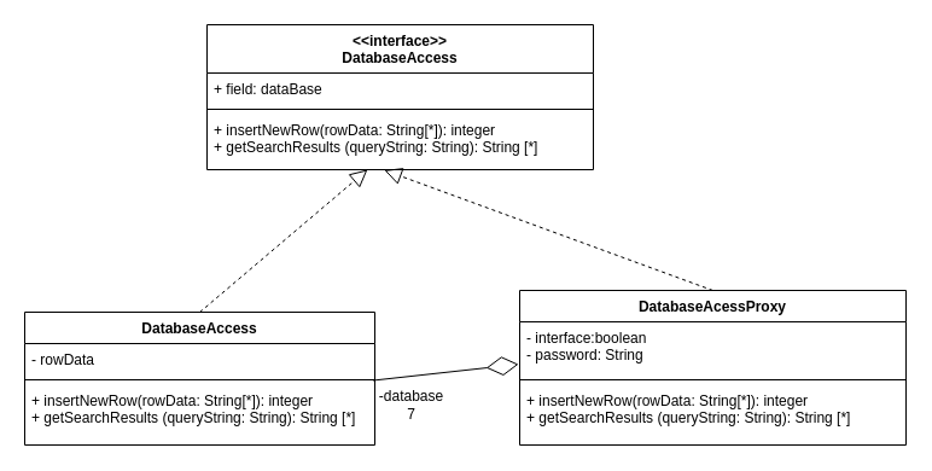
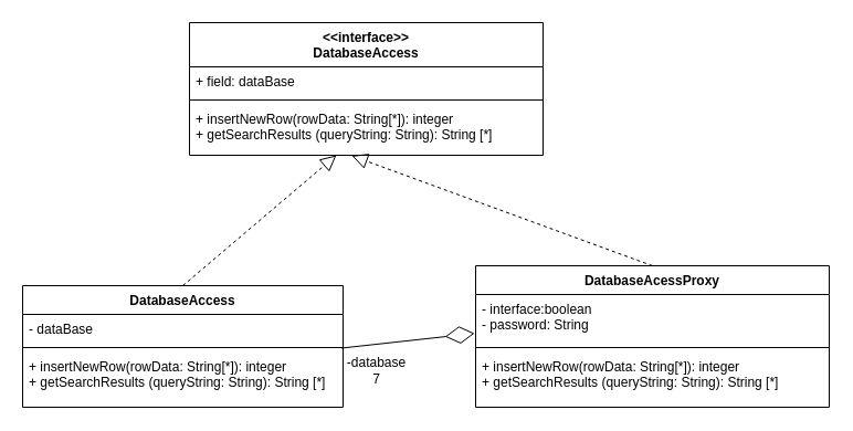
- <mxCell id="7" value="- rowData" style="text;strokeColor=none;fillColor=none;align=left;verticalAlign=top;spacingLeft=4;spacingRight=4;overflow=hidden;rotatable=0;points=[[0,0.5],[1,0.5]];portConstraint=eastwest;" vertex="1" parent="6"><mxGeometry y="26" width="290" height="26" as="geometry" /></mxCell>
+ <mxCell id="7" value="- dataBase" style="text;strokeColor=none;fillColor=none;align=left;verticalAlign=top;spacingLeft=4;spacingRight=4;overflow=hidden;rotatable=0;points=[[0,0.5],[1,0.5]];portConstraint=eastwest;" vertex="1" parent="6"><mxGeometry y="26" width="290" height="26" as="geometry" /></mxCell>
